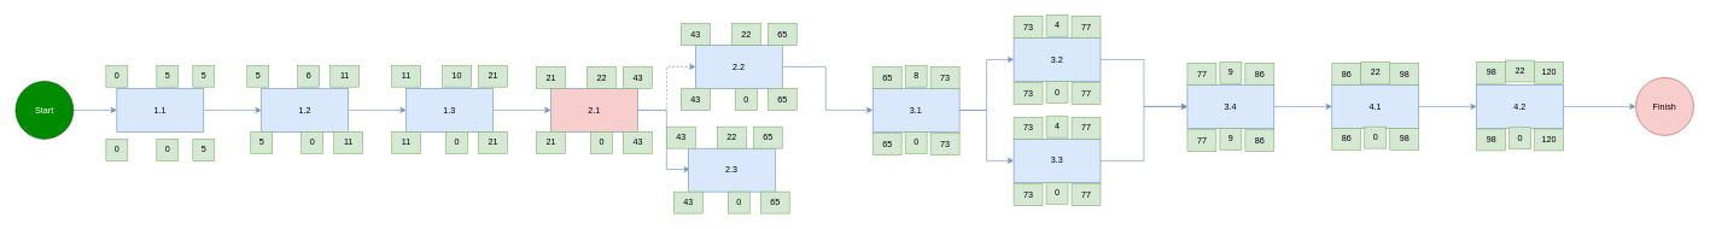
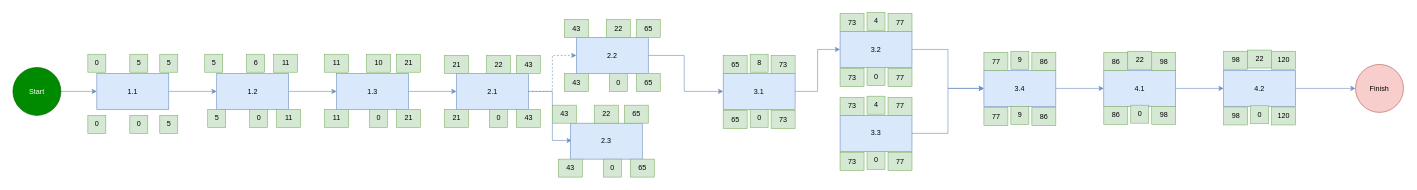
- <mxCell id="11" value="2.1" style="whiteSpace=wrap;html=1;fillColor=#f8cecc;strokeColor=#6c8ebf;" parent="1" vertex="1"><mxGeometry x="760" y="122" width="120" height="60" as="geometry" /></mxCell>
+ <mxCell id="11" value="2.1" style="whiteSpace=wrap;html=1;fillColor=#dae8fc;strokeColor=#6c8ebf;" parent="1" vertex="1"><mxGeometry x="760" y="122" width="120" height="60" as="geometry" /></mxCell>
- <mxCell id="52" style="edgeStyle=orthogonalEdgeStyle;rounded=0;orthogonalLoop=1;jettySize=auto;html=1;exitX=1;exitY=0.5;exitDx=0;exitDy=0;entryX=0;entryY=0.5;entryDx=0;entryDy=0;fillColor=#dae8fc;strokeColor=#6c8ebf;" parent="1" source="54" target="59" edge="1"><mxGeometry relative="1" as="geometry" /></mxCell>
